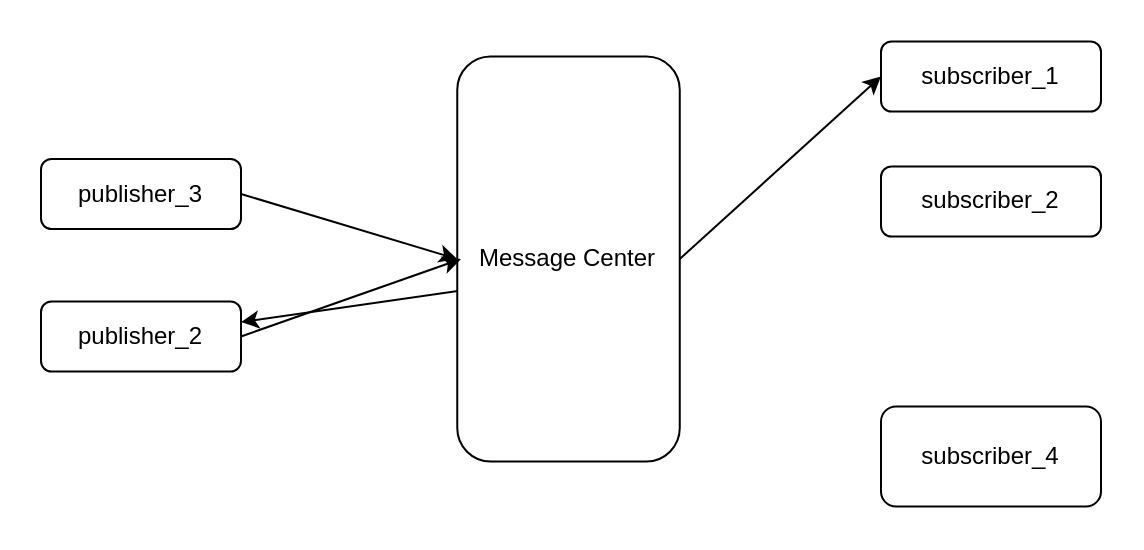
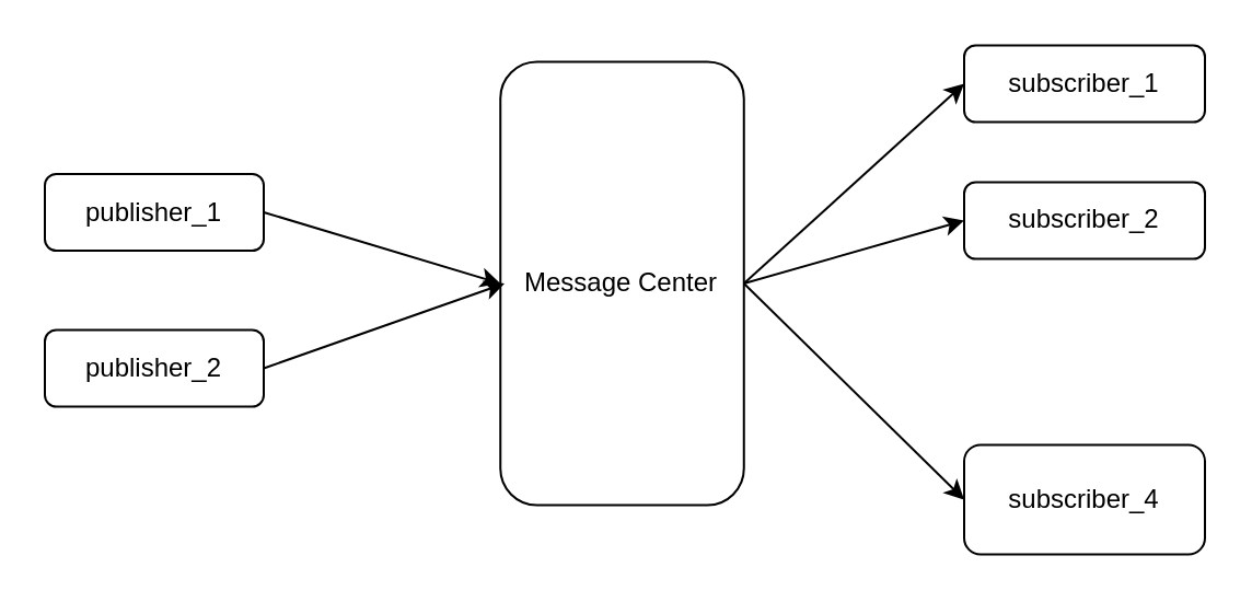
- <mxCell id="12" value="publisher_3" style="rounded=1;whiteSpace=wrap;html=1;" vertex="1" parent="1"><mxGeometry x="20" y="79" width="100" height="35" as="geometry" /></mxCell>
+ <mxCell id="12" value="publisher_1" style="rounded=1;whiteSpace=wrap;html=1;" vertex="1" parent="1"><mxGeometry x="20" y="79" width="100" height="35" as="geometry" /></mxCell>
+ <mxCell id="3" style="edgeStyle=none;html=1;exitX=1;exitY=0.5;exitDx=0;exitDy=0;entryX=0;entryY=0.5;entryDx=0;entryDy=0;" edge="1" parent="1" source="5" target="9"><mxGeometry relative="1" as="geometry" /></mxCell>
- <mxCell id="4" style="edgeStyle=none;html=1;exitX=1;exitY=0.5;exitDx=0;exitDy=0;" edge="1" parent="1" source="5" target="7"><mxGeometry relative="1" as="geometry" /></mxCell>
+ <mxCell id="4" style="edgeStyle=none;html=1;exitX=1;exitY=0.5;exitDx=0;exitDy=0;entryX=0;entryY=0.5;entryDx=0;entryDy=0;" edge="1" parent="1" source="5" target="10"><mxGeometry relative="1" as="geometry" /></mxCell>
